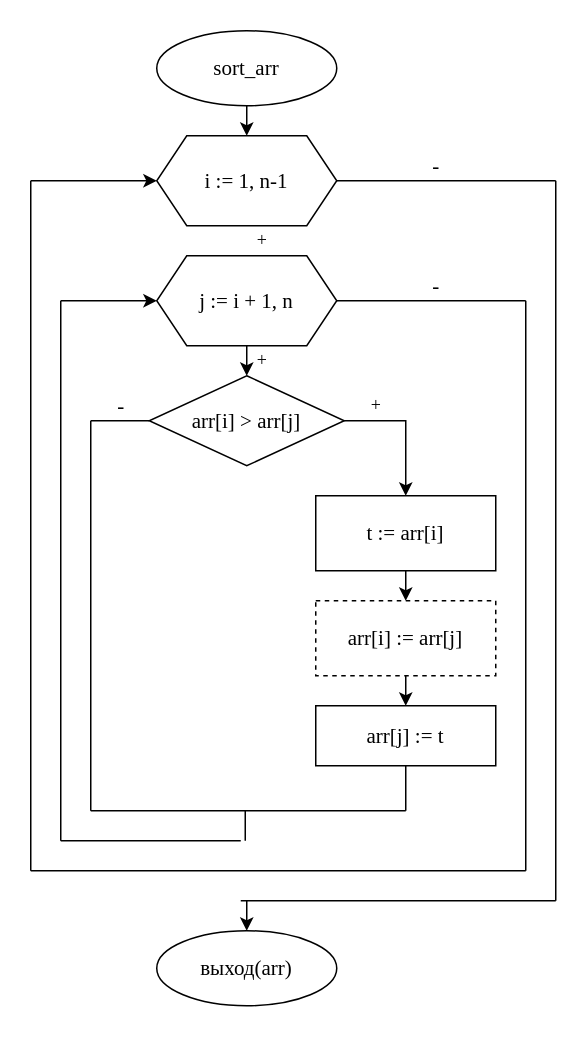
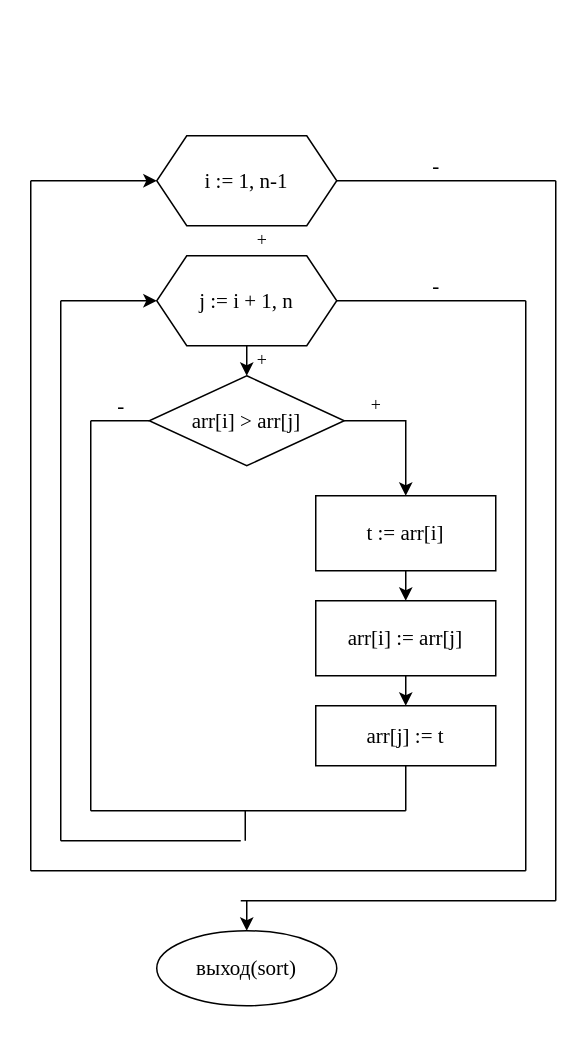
- <mxCell id="3" value="&lt;font face=&quot;Lucida Console&quot; style=&quot;font-size: 14px&quot;&gt;sort_arr&lt;br&gt;&lt;/font&gt;" style="ellipse;whiteSpace=wrap;html=1;fontSize=14;" parent="1" vertex="1"><mxGeometry x="104" y="20" width="120" height="50" as="geometry" /></mxCell>
- <mxCell id="2" style="edgeStyle=orthogonalEdgeStyle;rounded=0;orthogonalLoop=1;jettySize=auto;html=1;exitX=0.5;exitY=1;exitDx=0;exitDy=0;entryX=0.5;entryY=0;entryDx=0;entryDy=0;" parent="1" source="3" target="4" edge="1"><mxGeometry relative="1" as="geometry" /></mxCell>
- <mxCell id="12" value="&lt;font face=&quot;Lucida Console&quot; style=&quot;font-size: 14px;&quot;&gt;arr[i] := arr[j]&lt;/font&gt;" style="rounded=0;whiteSpace=wrap;html=1;fontSize=14;dashed=1;" parent="1" vertex="1"><mxGeometry x="210" y="400" width="120" height="50" as="geometry" /></mxCell>
+ <mxCell id="12" value="&lt;font face=&quot;Lucida Console&quot; style=&quot;font-size: 14px;&quot;&gt;arr[i] := arr[j]&lt;/font&gt;" style="rounded=0;whiteSpace=wrap;html=1;fontSize=14;" parent="1" vertex="1"><mxGeometry x="210" y="400" width="120" height="50" as="geometry" /></mxCell>
- <mxCell id="30" value="&lt;font face=&quot;Lucida Console&quot; style=&quot;font-size: 14px&quot;&gt;выход(arr)&lt;/font&gt;" style="ellipse;whiteSpace=wrap;html=1;fontSize=14;" parent="1" vertex="1"><mxGeometry x="104" y="620" width="120" height="50" as="geometry" /></mxCell>
+ <mxCell id="30" value="&lt;font face=&quot;Lucida Console&quot; style=&quot;font-size: 14px&quot;&gt;выход(sort)&lt;/font&gt;" style="ellipse;whiteSpace=wrap;html=1;fontSize=14;" parent="1" vertex="1"><mxGeometry x="104" y="620" width="120" height="50" as="geometry" /></mxCell>
